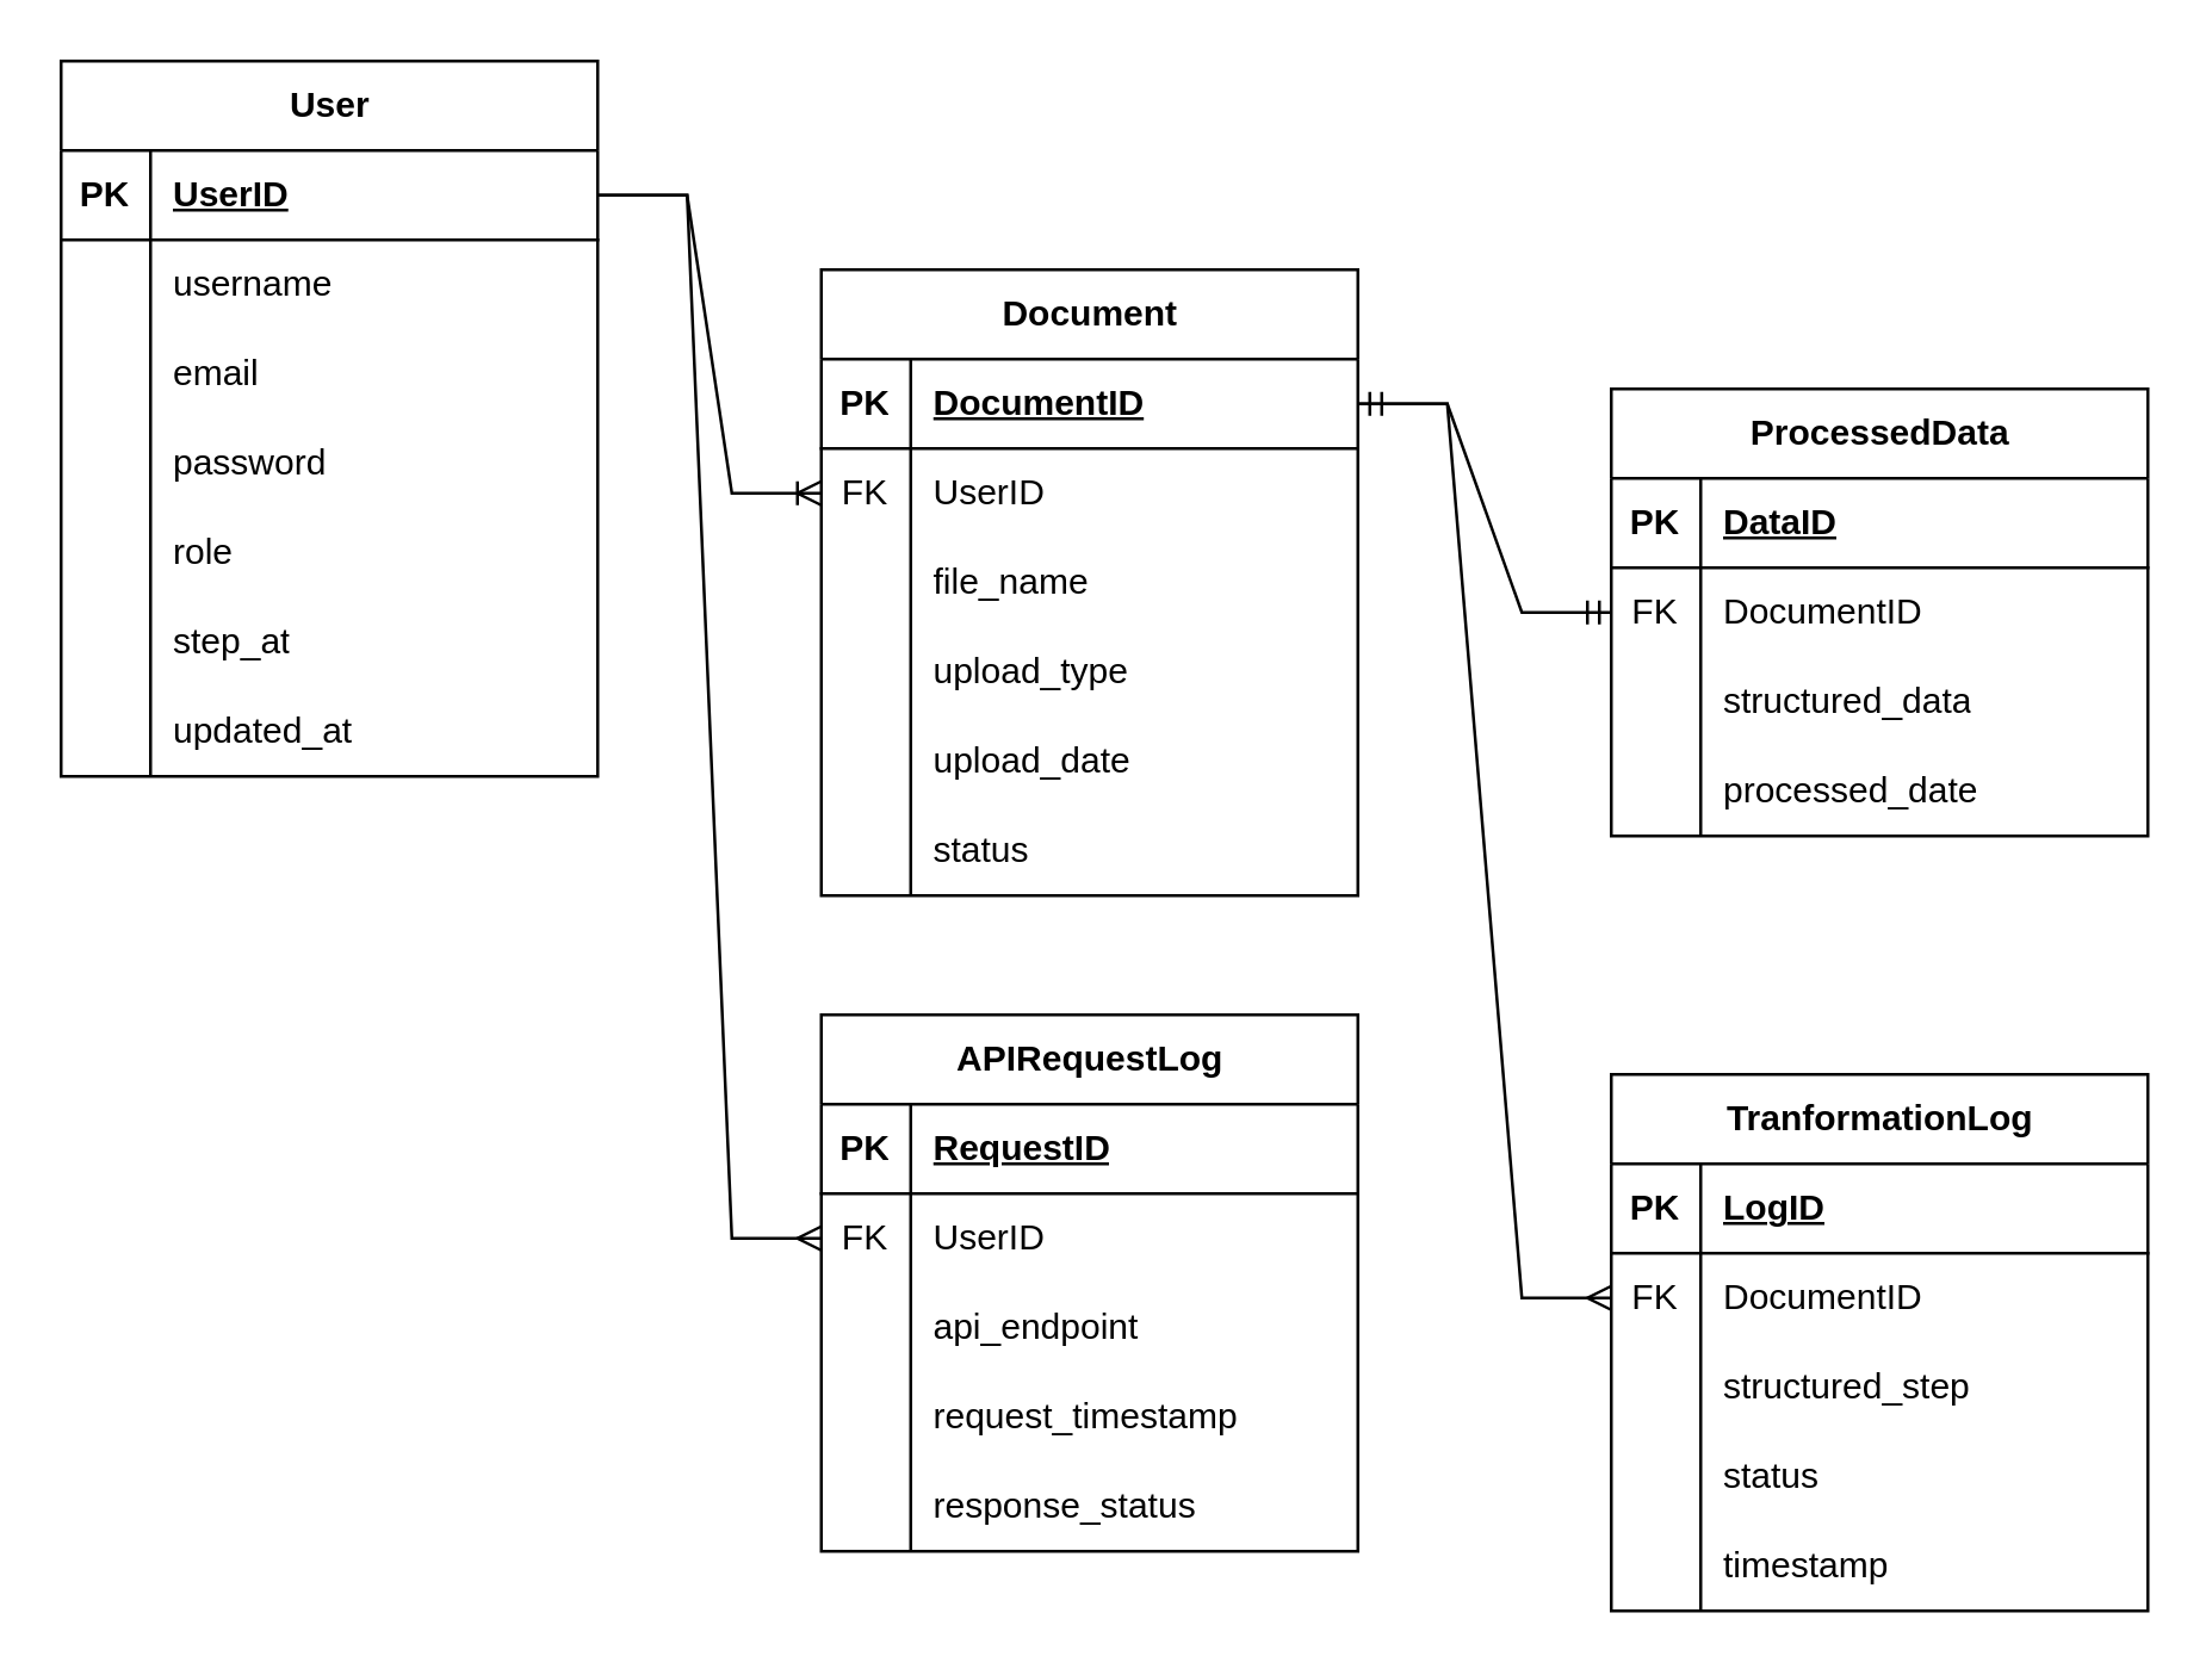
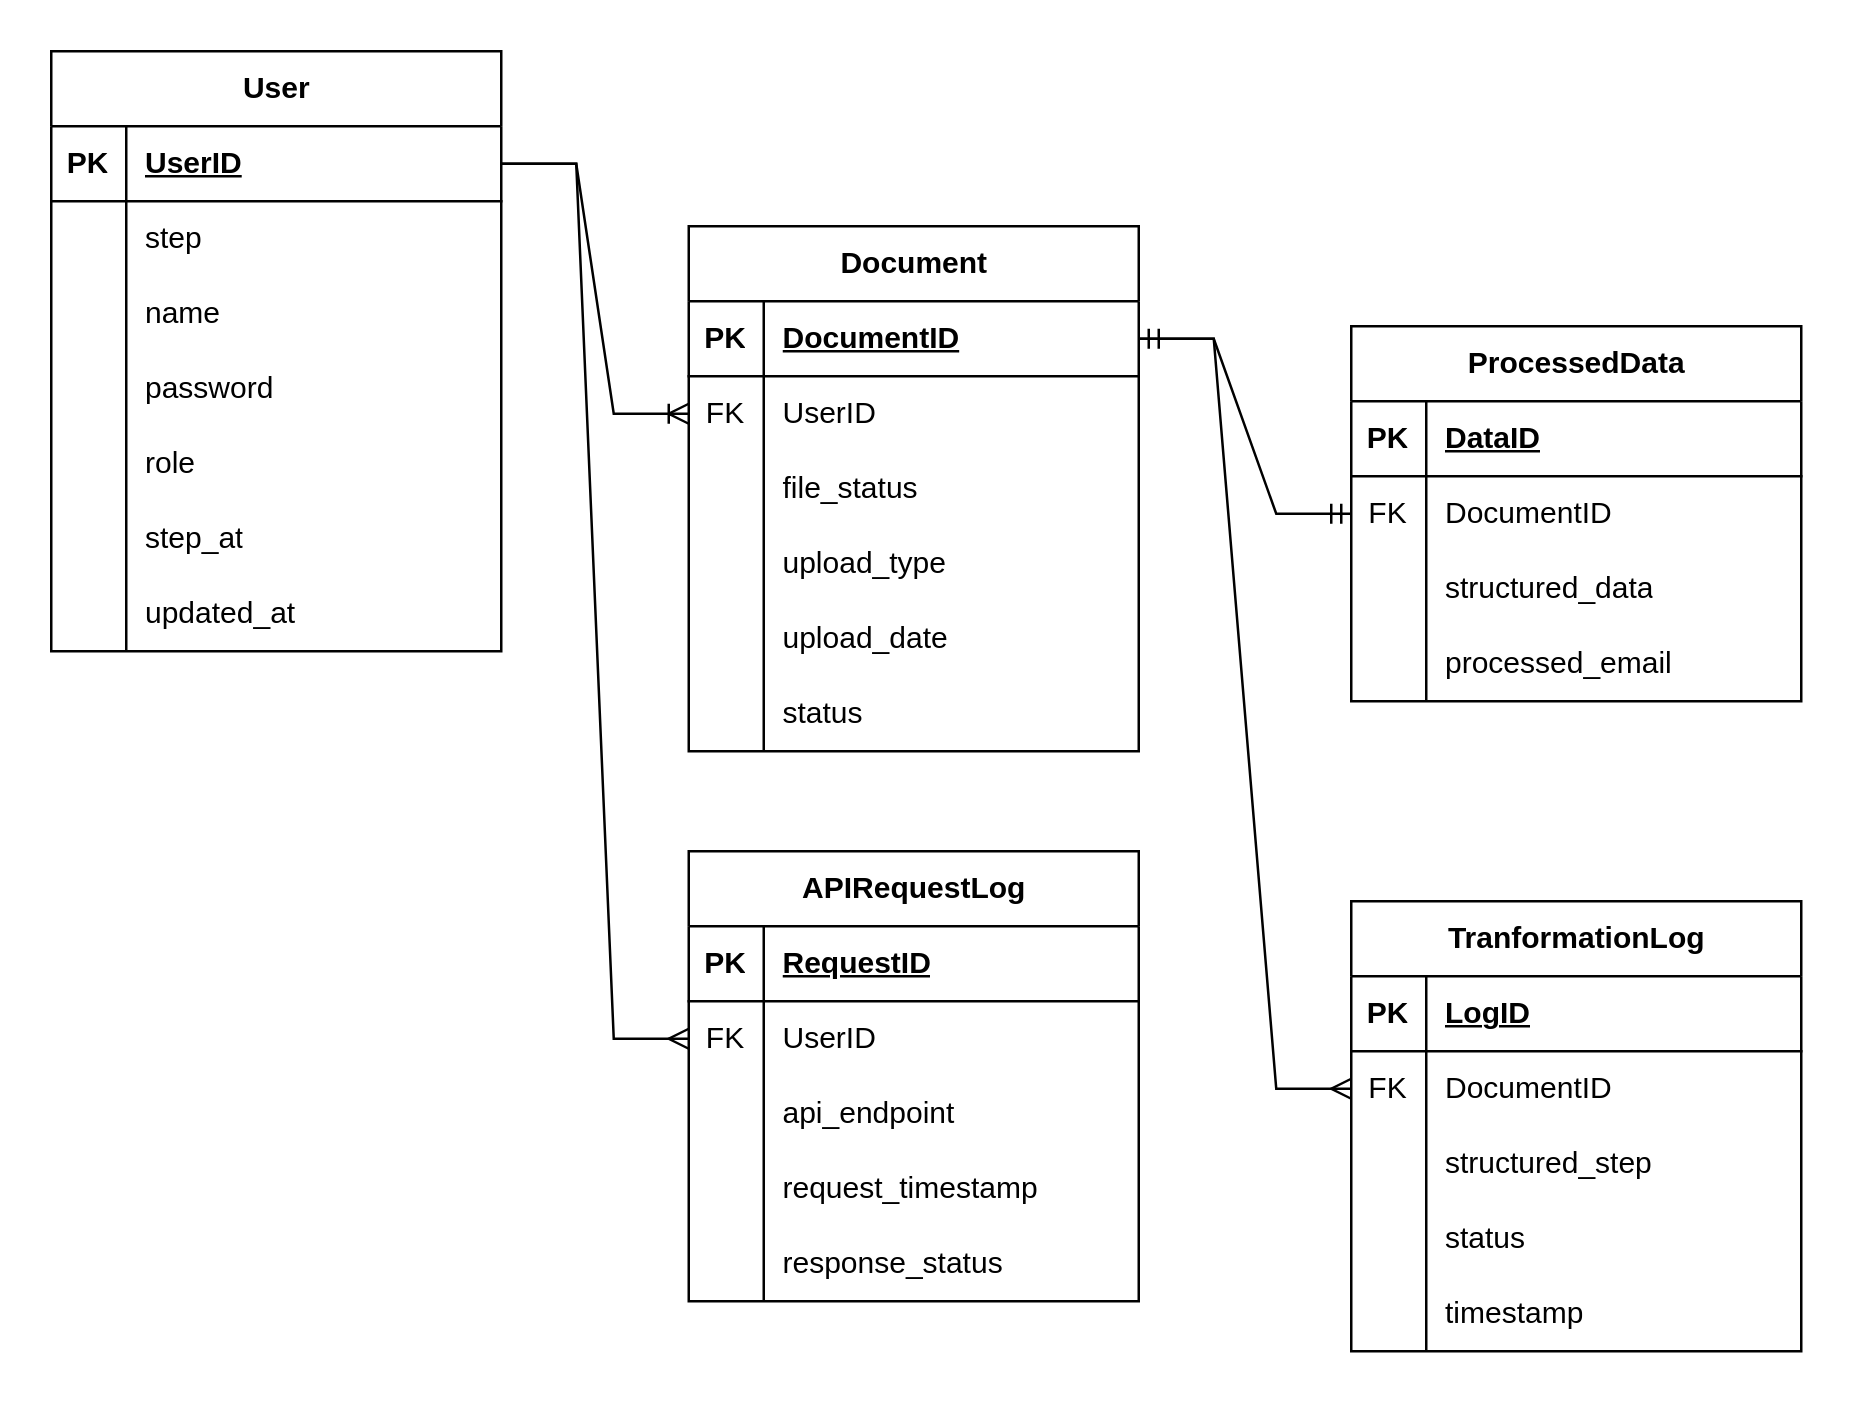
- <mxCell id="8" value="username" style="shape=partialRectangle;connectable=0;fillColor=none;top=0;left=0;bottom=0;right=0;align=left;spacingLeft=6;overflow=hidden;whiteSpace=wrap;html=1;" vertex="1" parent="6"><mxGeometry x="30" width="150" height="30" as="geometry"><mxRectangle width="150" height="30" as="alternateBounds" /></mxGeometry></mxCell>
+ <mxCell id="8" value="step" style="shape=partialRectangle;connectable=0;fillColor=none;top=0;left=0;bottom=0;right=0;align=left;spacingLeft=6;overflow=hidden;whiteSpace=wrap;html=1;" vertex="1" parent="6"><mxGeometry x="30" width="150" height="30" as="geometry"><mxRectangle width="150" height="30" as="alternateBounds" /></mxGeometry></mxCell>
- <mxCell id="11" value="email" style="shape=partialRectangle;connectable=0;fillColor=none;top=0;left=0;bottom=0;right=0;align=left;spacingLeft=6;overflow=hidden;whiteSpace=wrap;html=1;" vertex="1" parent="9"><mxGeometry x="30" width="150" height="30" as="geometry"><mxRectangle width="150" height="30" as="alternateBounds" /></mxGeometry></mxCell>
+ <mxCell id="11" value="name" style="shape=partialRectangle;connectable=0;fillColor=none;top=0;left=0;bottom=0;right=0;align=left;spacingLeft=6;overflow=hidden;whiteSpace=wrap;html=1;" vertex="1" parent="9"><mxGeometry x="30" width="150" height="30" as="geometry"><mxRectangle width="150" height="30" as="alternateBounds" /></mxGeometry></mxCell>
- <mxCell id="33" value="file_name" style="shape=partialRectangle;connectable=0;fillColor=none;top=0;left=0;bottom=0;right=0;align=left;spacingLeft=6;overflow=hidden;whiteSpace=wrap;html=1;" vertex="1" parent="31"><mxGeometry x="30" width="150" height="30" as="geometry"><mxRectangle width="150" height="30" as="alternateBounds" /></mxGeometry></mxCell>
+ <mxCell id="33" value="file_status" style="shape=partialRectangle;connectable=0;fillColor=none;top=0;left=0;bottom=0;right=0;align=left;spacingLeft=6;overflow=hidden;whiteSpace=wrap;html=1;" vertex="1" parent="31"><mxGeometry x="30" width="150" height="30" as="geometry"><mxRectangle width="150" height="30" as="alternateBounds" /></mxGeometry></mxCell>
- <mxCell id="56" value="processed_date" style="shape=partialRectangle;connectable=0;fillColor=none;top=0;left=0;bottom=0;right=0;align=left;spacingLeft=6;overflow=hidden;whiteSpace=wrap;html=1;" vertex="1" parent="54"><mxGeometry x="30" width="150" height="30" as="geometry"><mxRectangle width="150" height="30" as="alternateBounds" /></mxGeometry></mxCell>
+ <mxCell id="56" value="processed_email" style="shape=partialRectangle;connectable=0;fillColor=none;top=0;left=0;bottom=0;right=0;align=left;spacingLeft=6;overflow=hidden;whiteSpace=wrap;html=1;" vertex="1" parent="54"><mxGeometry x="30" width="150" height="30" as="geometry"><mxRectangle width="150" height="30" as="alternateBounds" /></mxGeometry></mxCell>
